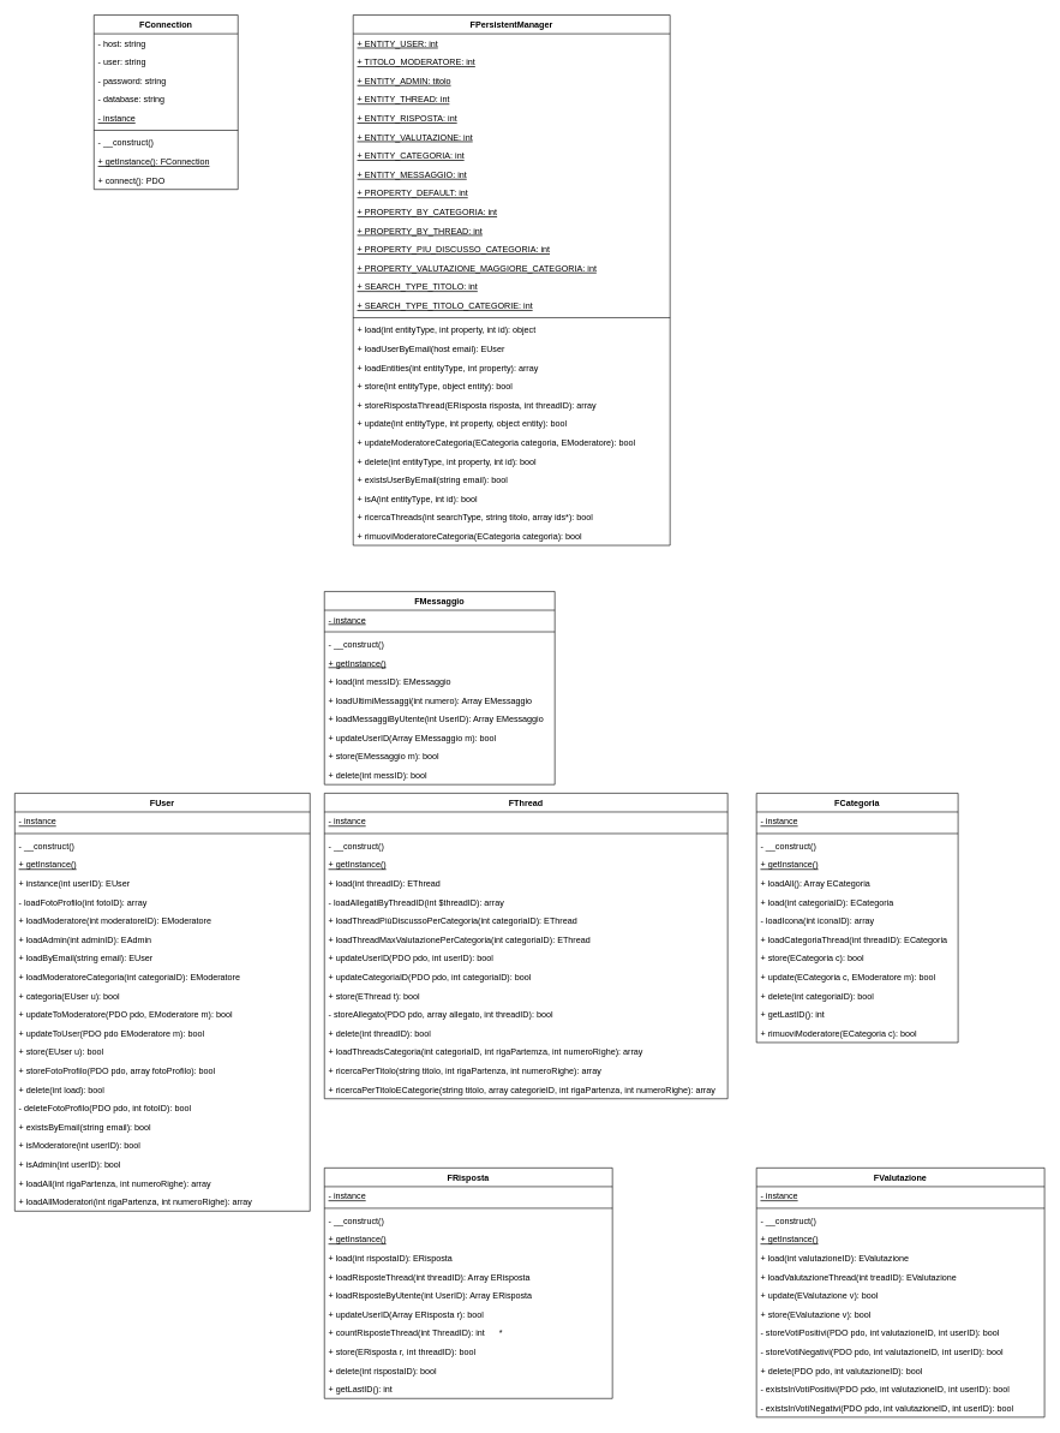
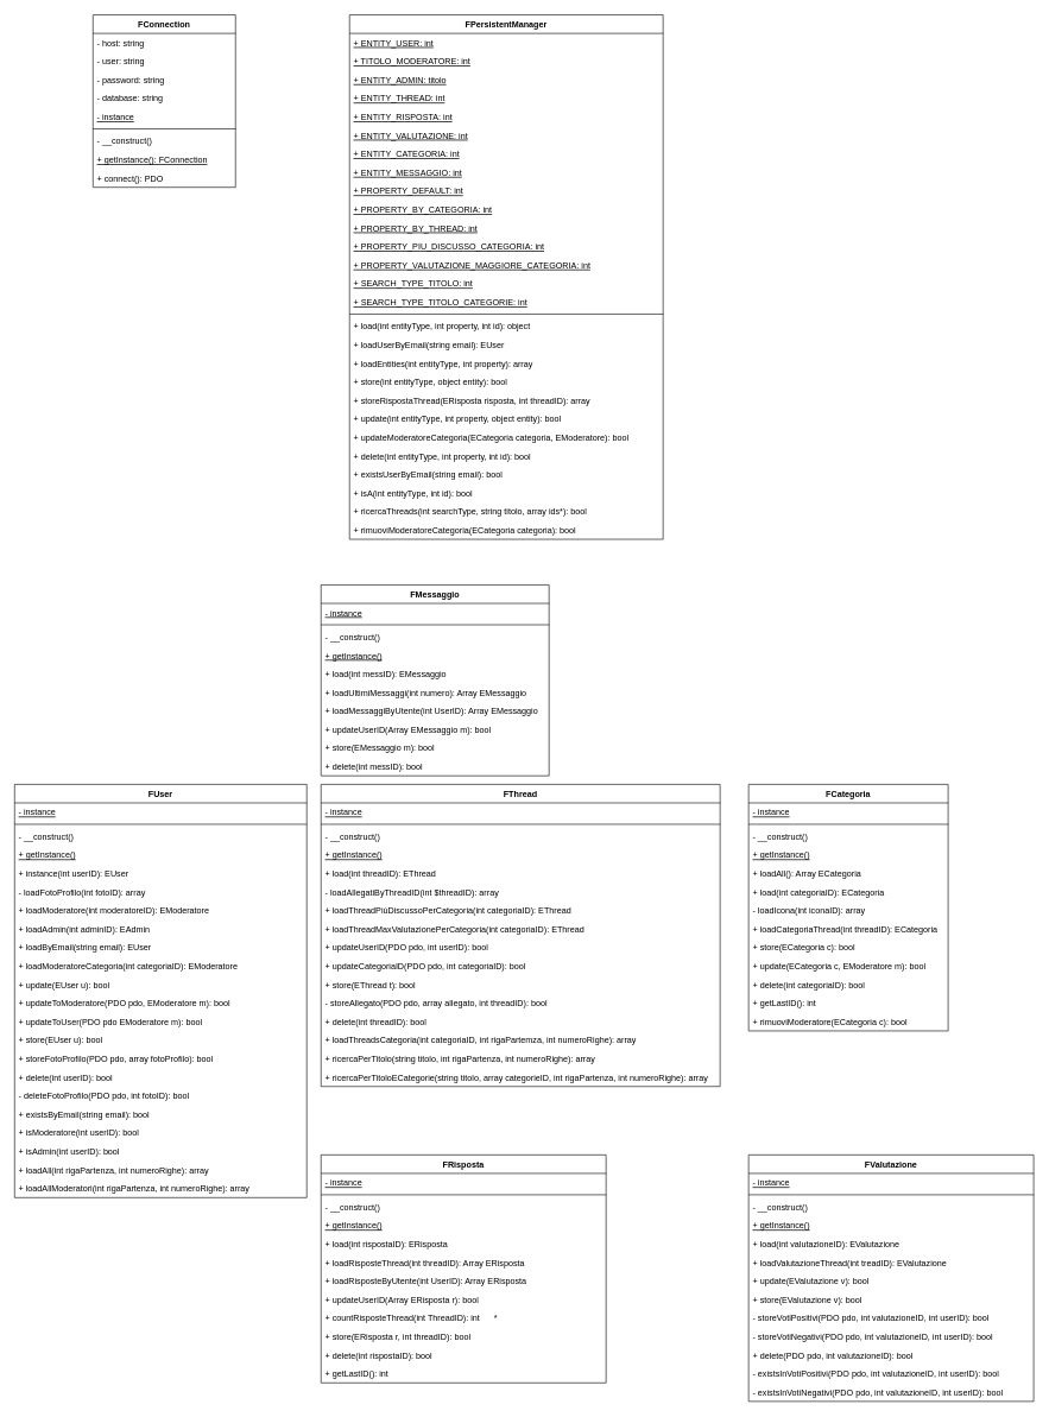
- <mxCell id="30" value="+ loadUserByEmail(host email): EUser" style="text;strokeColor=none;fillColor=none;align=left;verticalAlign=top;spacingLeft=4;spacingRight=4;overflow=hidden;rotatable=0;points=[[0,0.5],[1,0.5]];portConstraint=eastwest;" parent="12" vertex="1"><mxGeometry y="450" width="440" height="26" as="geometry" /></mxCell>
+ <mxCell id="30" value="+ loadUserByEmail(string email): EUser" style="text;strokeColor=none;fillColor=none;align=left;verticalAlign=top;spacingLeft=4;spacingRight=4;overflow=hidden;rotatable=0;points=[[0,0.5],[1,0.5]];portConstraint=eastwest;" parent="12" vertex="1"><mxGeometry y="450" width="440" height="26" as="geometry" /></mxCell>
- <mxCell id="52" value="+ categoria(EUser u): bool" style="text;strokeColor=none;fillColor=none;align=left;verticalAlign=top;spacingLeft=4;spacingRight=4;overflow=hidden;rotatable=0;points=[[0,0.5],[1,0.5]];portConstraint=eastwest;" parent="41" vertex="1"><mxGeometry y="268" width="410" height="26" as="geometry" /></mxCell>
+ <mxCell id="52" value="+ update(EUser u): bool" style="text;strokeColor=none;fillColor=none;align=left;verticalAlign=top;spacingLeft=4;spacingRight=4;overflow=hidden;rotatable=0;points=[[0,0.5],[1,0.5]];portConstraint=eastwest;" parent="41" vertex="1"><mxGeometry y="268" width="410" height="26" as="geometry" /></mxCell>
- <mxCell id="57" value="+ delete(int load): bool" style="text;strokeColor=none;fillColor=none;align=left;verticalAlign=top;spacingLeft=4;spacingRight=4;overflow=hidden;rotatable=0;points=[[0,0.5],[1,0.5]];portConstraint=eastwest;" parent="41" vertex="1"><mxGeometry y="398" width="410" height="26" as="geometry" /></mxCell>
+ <mxCell id="57" value="+ delete(int userID): bool" style="text;strokeColor=none;fillColor=none;align=left;verticalAlign=top;spacingLeft=4;spacingRight=4;overflow=hidden;rotatable=0;points=[[0,0.5],[1,0.5]];portConstraint=eastwest;" parent="41" vertex="1"><mxGeometry y="398" width="410" height="26" as="geometry" /></mxCell>
